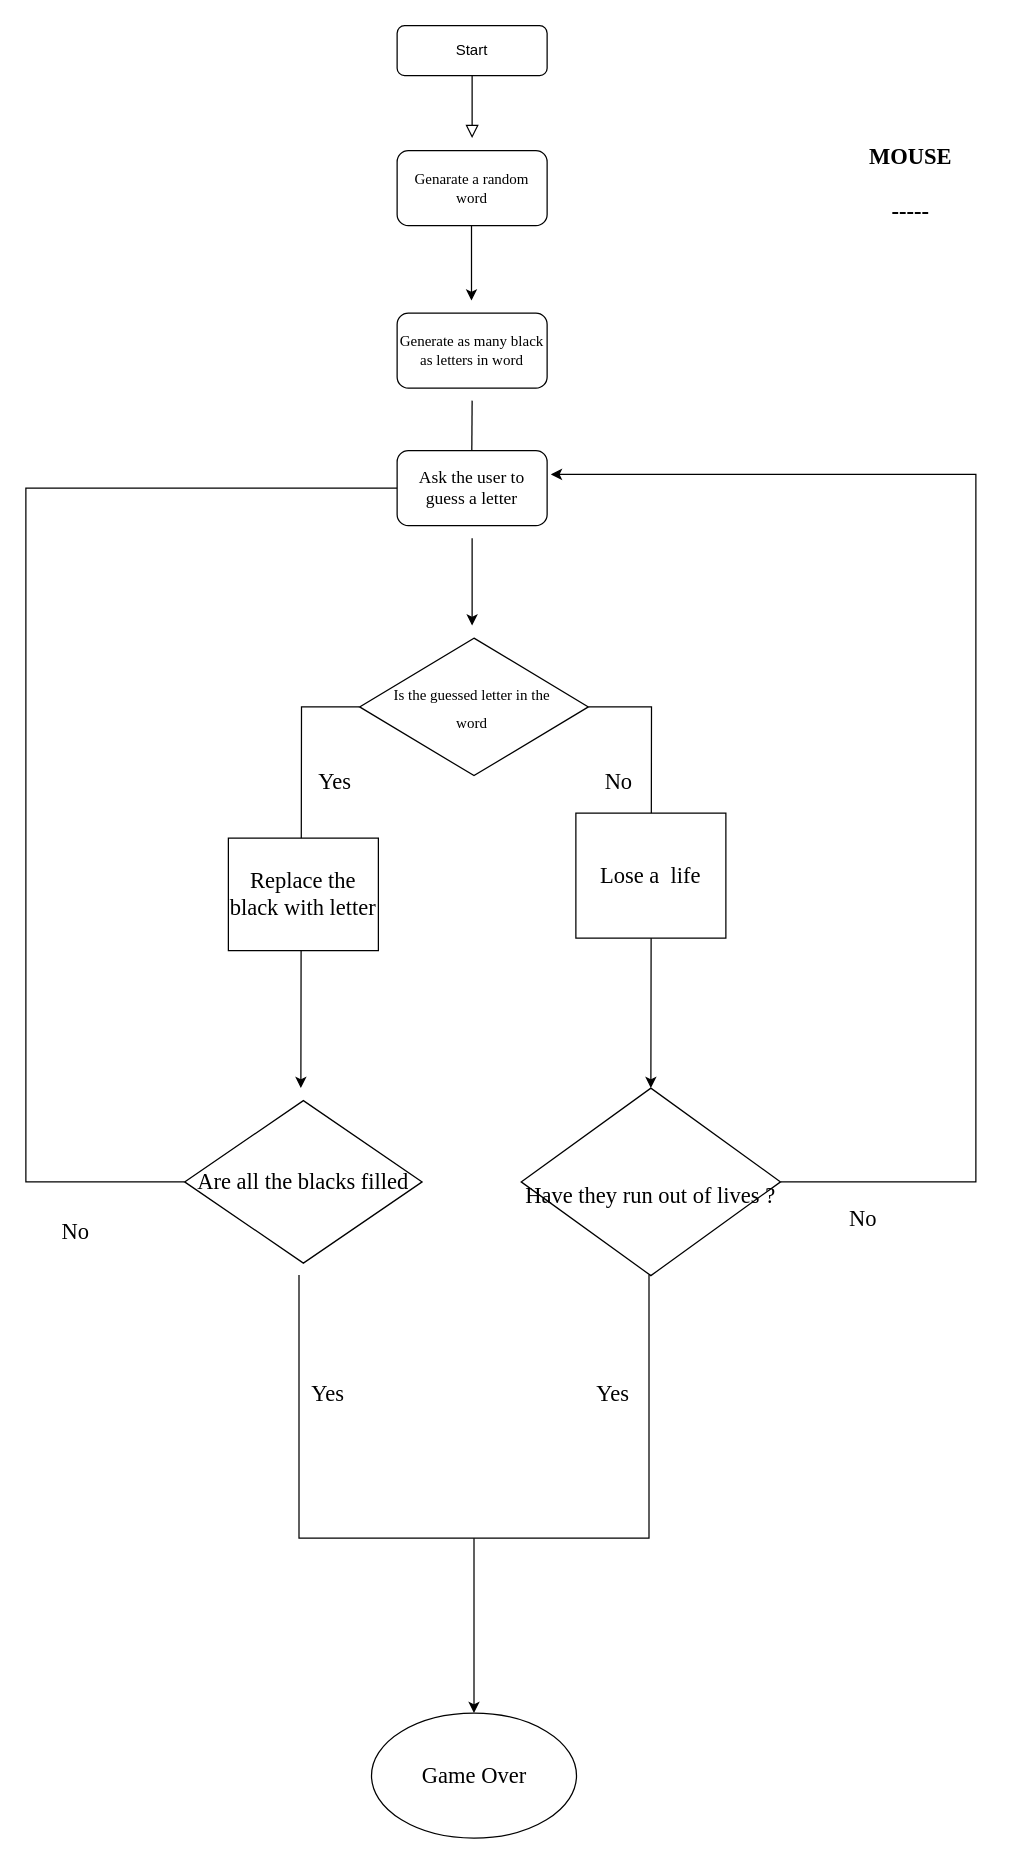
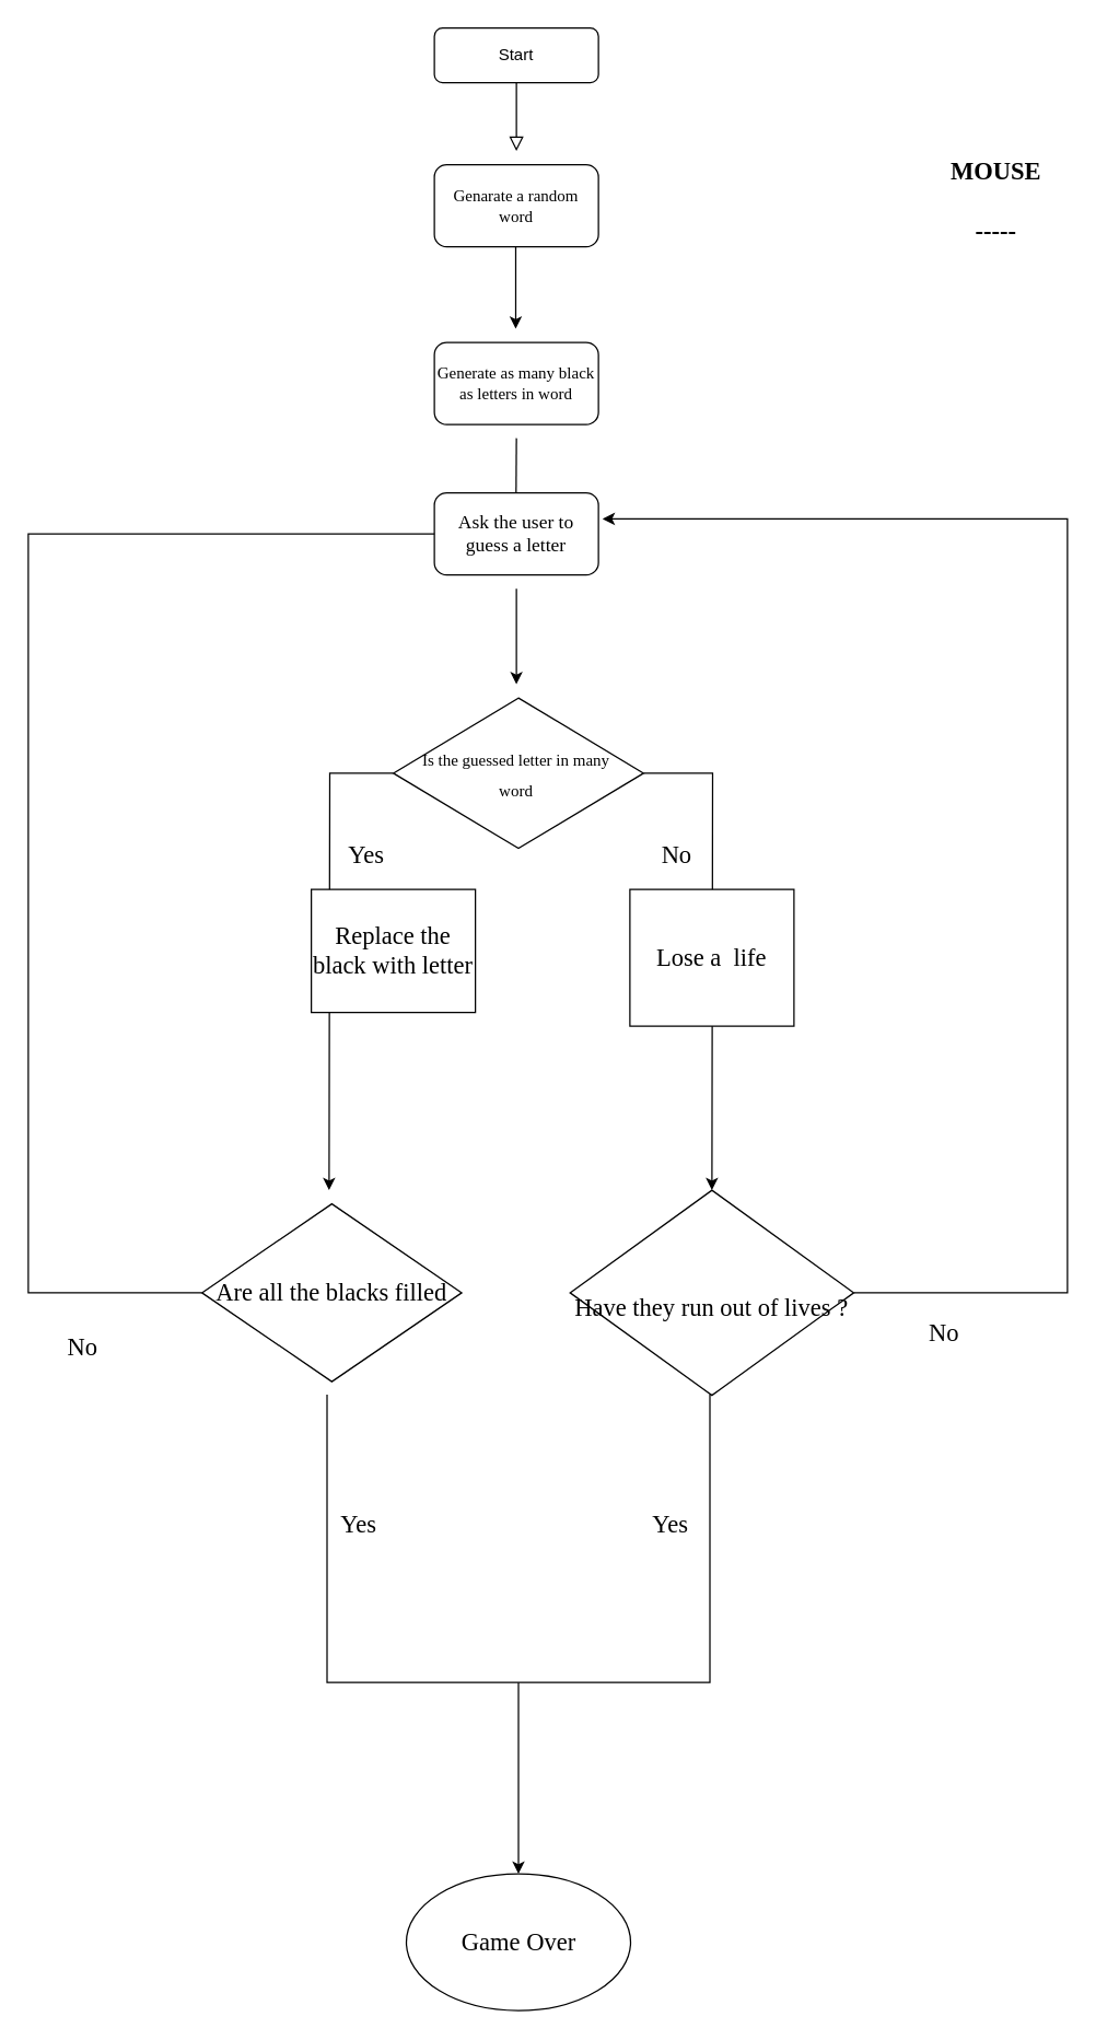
- <mxCell id="14" value="&lt;font style=&quot;font-size: 12px&quot;&gt;Is the guessed letter in the word&lt;/font&gt;" style="text;html=1;strokeColor=none;fillColor=none;align=center;verticalAlign=middle;whiteSpace=wrap;rounded=0;fontFamily=Comic Sans MS;fontSize=18;" vertex="1" parent="1"><mxGeometry x="302" y="537.5" width="150" height="55" as="geometry" /></mxCell>
+ <mxCell id="14" value="&lt;font style=&quot;font-size: 12px&quot;&gt;Is the guessed letter in many word&lt;/font&gt;" style="text;html=1;strokeColor=none;fillColor=none;align=center;verticalAlign=middle;whiteSpace=wrap;rounded=0;fontFamily=Comic Sans MS;fontSize=18;" vertex="1" parent="1"><mxGeometry x="302" y="537.5" width="150" height="55" as="geometry" /></mxCell>
- <mxCell id="17" value="Replace the black with letter" style="rounded=0;whiteSpace=wrap;html=1;fontFamily=Comic Sans MS;fontSize=18;align=center;" vertex="1" parent="1"><mxGeometry x="182" y="670" width="120" height="90" as="geometry" /></mxCell>
+ <mxCell id="17" value="Replace the black with letter" style="rounded=0;whiteSpace=wrap;html=1;fontFamily=Comic Sans MS;fontSize=18;align=center;" vertex="1" parent="1"><mxGeometry x="227" y="650" width="120" height="90" as="geometry" /></mxCell>
